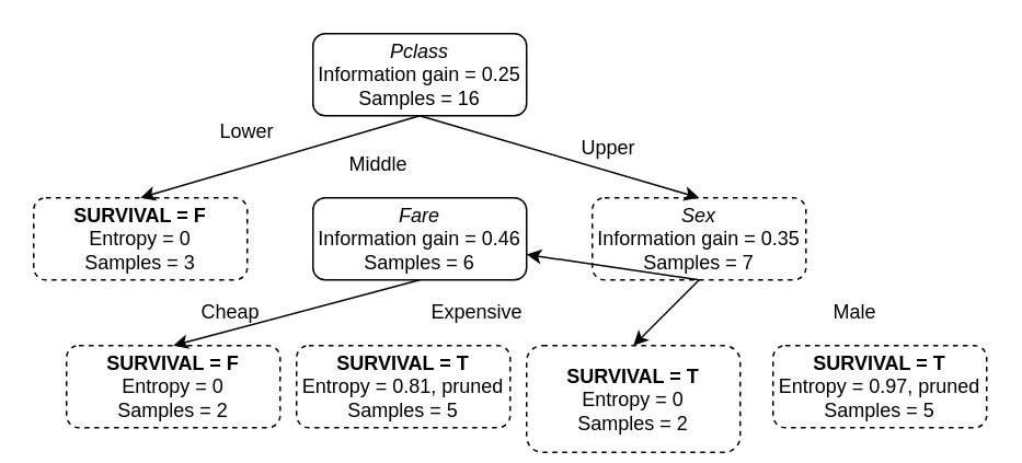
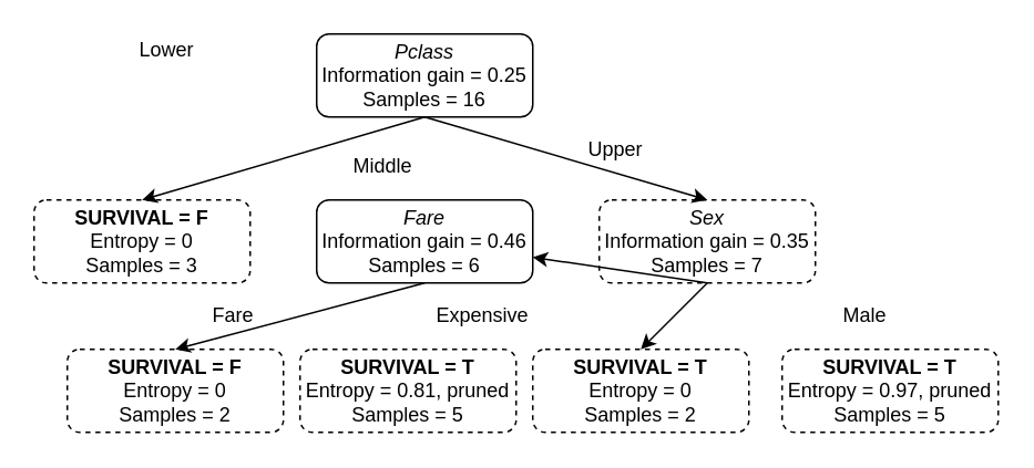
- <mxCell id="6" value="Lower" style="text;html=1;strokeColor=none;fillColor=none;align=center;verticalAlign=middle;whiteSpace=wrap;rounded=0;" vertex="1" parent="1"><mxGeometry x="130" y="70" width="40" height="20" as="geometry" /></mxCell>
+ <mxCell id="6" value="Lower" style="text;html=1;strokeColor=none;fillColor=none;align=center;verticalAlign=middle;whiteSpace=wrap;rounded=0;" vertex="1" parent="1"><mxGeometry x="80" y="20" width="40" height="20" as="geometry" /></mxCell>
- <mxCell id="12" value="Cheap" style="text;html=1;strokeColor=none;fillColor=none;align=center;verticalAlign=middle;whiteSpace=wrap;rounded=0;" vertex="1" parent="1"><mxGeometry x="120" y="180" width="40" height="20" as="geometry" /></mxCell>
+ <mxCell id="12" value="Fare" style="text;html=1;strokeColor=none;fillColor=none;align=center;verticalAlign=middle;whiteSpace=wrap;rounded=0;" vertex="1" parent="1"><mxGeometry x="120" y="180" width="40" height="20" as="geometry" /></mxCell>
- <mxCell id="14" value="&lt;div&gt;&lt;b&gt;SURVIVAL = T&lt;/b&gt;&lt;br&gt;&lt;/div&gt;&lt;div&gt;Entropy = 0&lt;br&gt;&lt;/div&gt;&lt;div&gt;Samples = 2&lt;br&gt;&lt;/div&gt;" style="rounded=1;whiteSpace=wrap;html=1;dashed=1;" vertex="1" parent="1"><mxGeometry x="320" y="210" width="130" height="65" as="geometry" /></mxCell>
+ <mxCell id="14" value="&lt;div&gt;&lt;b&gt;SURVIVAL = T&lt;/b&gt;&lt;br&gt;&lt;/div&gt;&lt;div&gt;Entropy = 0&lt;br&gt;&lt;/div&gt;&lt;div&gt;Samples = 2&lt;br&gt;&lt;/div&gt;" style="rounded=1;whiteSpace=wrap;html=1;dashed=1;" vertex="1" parent="1"><mxGeometry x="320" y="210" width="130" height="50" as="geometry" /></mxCell>
